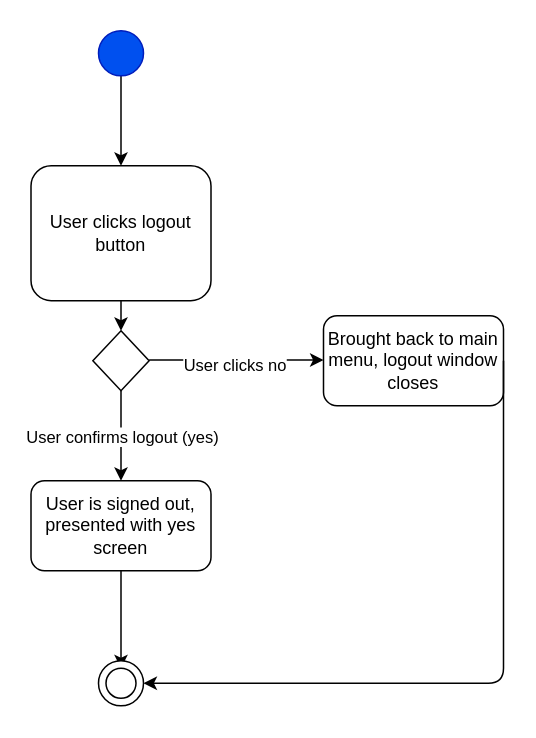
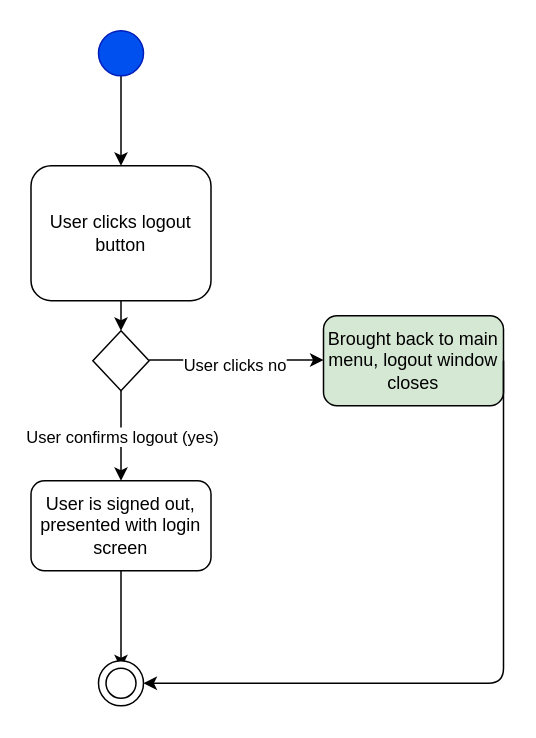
- <mxCell id="13" value="Brought back to main menu, logout window closes" style="rounded=1;whiteSpace=wrap;html=1;" vertex="1" parent="1"><mxGeometry x="215" y="210" width="120" height="60" as="geometry" /></mxCell>
+ <mxCell id="13" value="Brought back to main menu, logout window closes" style="rounded=1;whiteSpace=wrap;html=1;fillColor=#d5e8d4;" vertex="1" parent="1"><mxGeometry x="215" y="210" width="120" height="60" as="geometry" /></mxCell>
- <mxCell id="12" value="User is signed out, presented with yes screen" style="rounded=1;whiteSpace=wrap;html=1;" vertex="1" parent="1"><mxGeometry x="20" y="320" width="120" height="60" as="geometry" /></mxCell>
+ <mxCell id="12" value="User is signed out, presented with login screen" style="rounded=1;whiteSpace=wrap;html=1;" vertex="1" parent="1"><mxGeometry x="20" y="320" width="120" height="60" as="geometry" /></mxCell>
